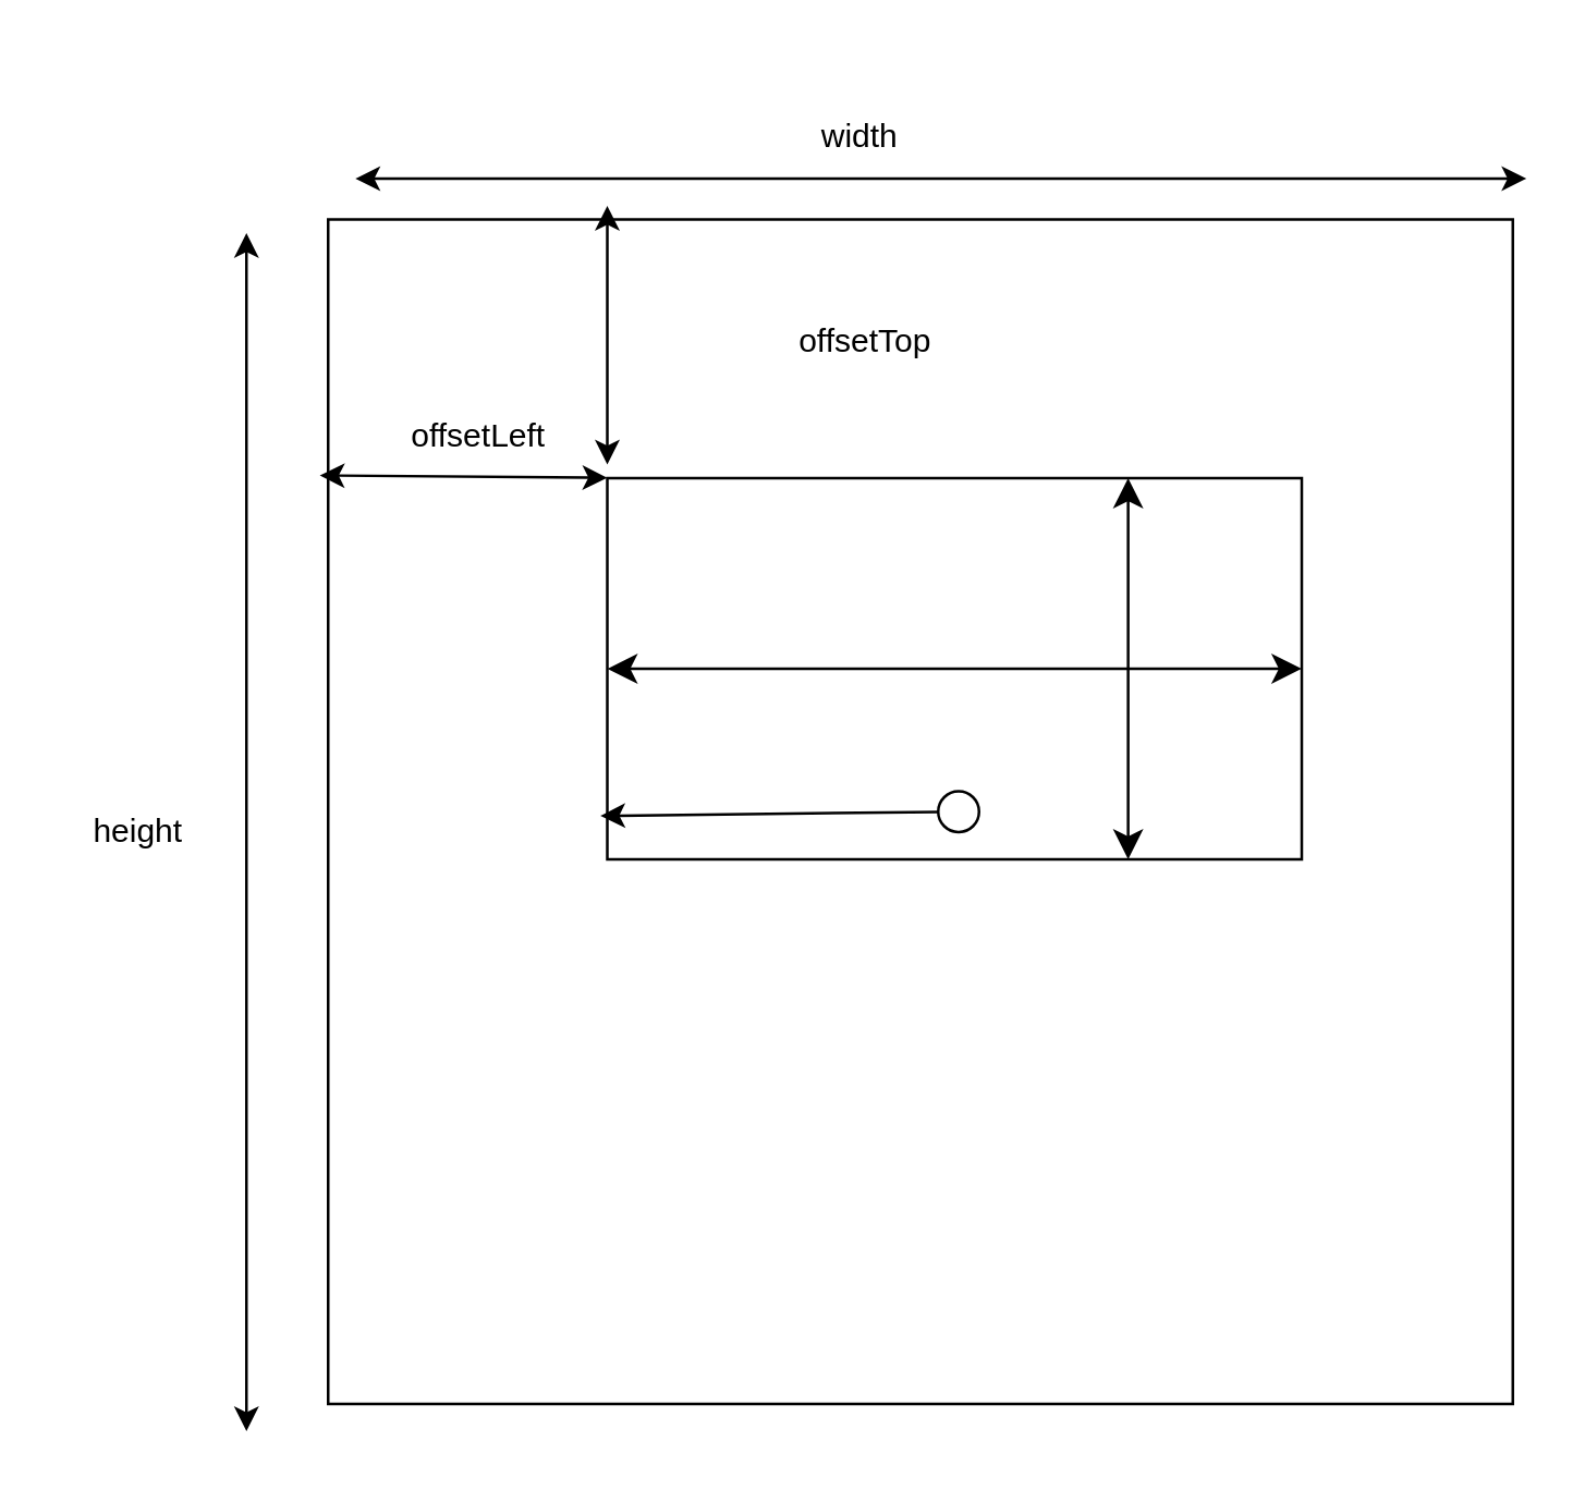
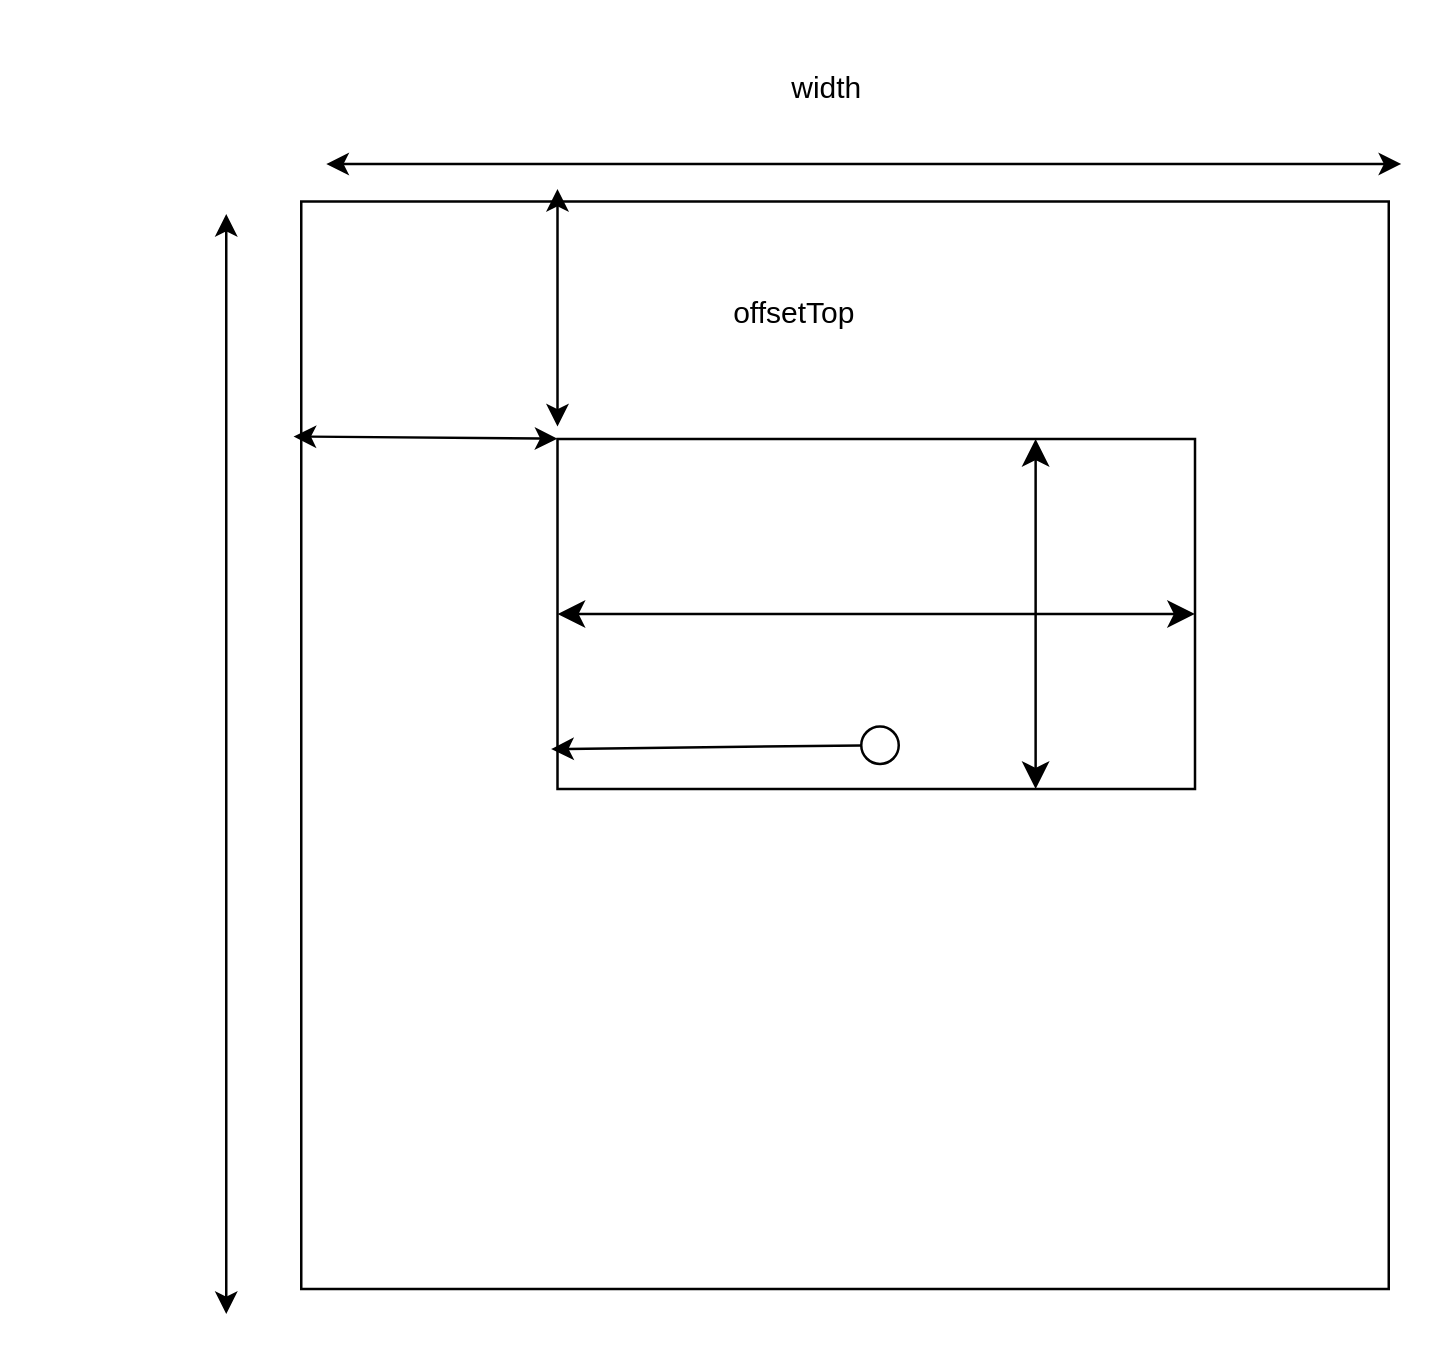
- <mxCell id="4" value="width" style="text;html=1;align=center;verticalAlign=middle;resizable=0;points=[];autosize=1;strokeColor=none;fillColor=none;" parent="1" vertex="1"><mxGeometry x="290" y="35" width="50" height="30" as="geometry" /></mxCell>
+ <mxCell id="4" value="width" style="text;html=1;align=center;verticalAlign=middle;resizable=0;points=[];autosize=1;strokeColor=none;fillColor=none;" parent="1" vertex="1"><mxGeometry x="305" y="20" width="50" height="30" as="geometry" /></mxCell>
- <mxCell id="9" value="offsetLeft" style="text;html=1;align=center;verticalAlign=middle;resizable=0;points=[];autosize=1;strokeColor=none;fillColor=none;" parent="1" vertex="1"><mxGeometry x="140" y="144.88" width="70" height="30" as="geometry" /></mxCell>
- <mxCell id="6" value="height" style="text;html=1;align=center;verticalAlign=middle;resizable=0;points=[];autosize=1;strokeColor=none;fillColor=none;" parent="1" vertex="1"><mxGeometry x="20" y="290" width="60" height="30" as="geometry" /></mxCell>
